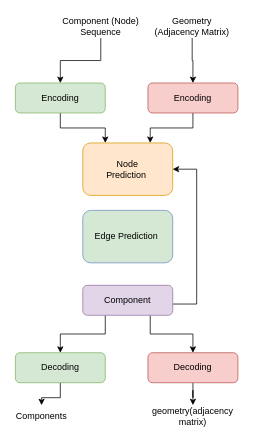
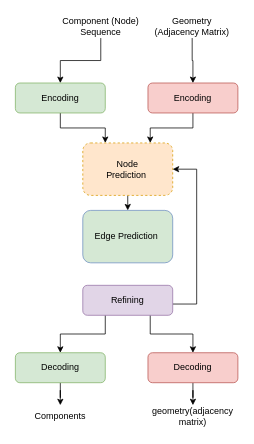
- <mxCell id="11" value="Node&lt;br&gt;&lt;div&gt;Prediction&amp;nbsp;&lt;/div&gt;" style="rounded=1;whiteSpace=wrap;html=1;fillColor=#ffe6cc;strokeColor=#d79b00;" parent="1" vertex="1"><mxGeometry x="110" y="190" width="120" height="70" as="geometry" /></mxCell>
+ <mxCell id="11" value="Node&lt;br&gt;&lt;div&gt;Prediction&amp;nbsp;&lt;/div&gt;" style="rounded=1;whiteSpace=wrap;html=1;fillColor=#ffe6cc;strokeColor=#d79b00;dashed=1;" parent="1" vertex="1"><mxGeometry x="110" y="190" width="120" height="70" as="geometry" /></mxCell>
+ <mxCell id="10" style="edgeStyle=orthogonalEdgeStyle;rounded=0;orthogonalLoop=1;jettySize=auto;html=1;exitX=0.5;exitY=1;exitDx=0;exitDy=0;entryX=0.5;entryY=0;entryDx=0;entryDy=0;" parent="1" source="11" target="12" edge="1"><mxGeometry relative="1" as="geometry" /></mxCell>
- <mxCell id="16" value="Component" style="rounded=1;whiteSpace=wrap;html=1;fillColor=#e1d5e7;strokeColor=#9673a6;" parent="1" vertex="1"><mxGeometry x="110" y="380" width="120" height="40" as="geometry" /></mxCell>
+ <mxCell id="16" value="Refining" style="rounded=1;whiteSpace=wrap;html=1;fillColor=#e1d5e7;strokeColor=#9673a6;" parent="1" vertex="1"><mxGeometry x="110" y="380" width="120" height="40" as="geometry" /></mxCell>
- <mxCell id="21" value="Components" style="text;html=1;align=center;verticalAlign=middle;whiteSpace=wrap;rounded=0;" parent="1" vertex="1"><mxGeometry x="25" y="540" width="60" height="30" as="geometry" /></mxCell>
+ <mxCell id="21" value="Components" style="text;html=1;align=center;verticalAlign=middle;whiteSpace=wrap;rounded=0;" parent="1" vertex="1"><mxGeometry x="50" y="540" width="60" height="30" as="geometry" /></mxCell>
